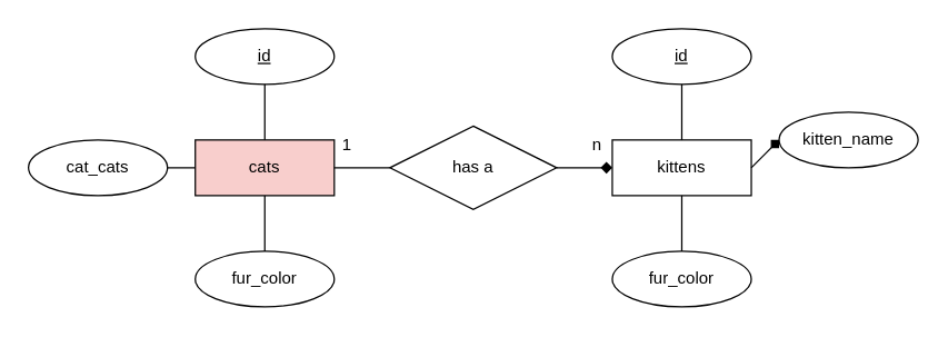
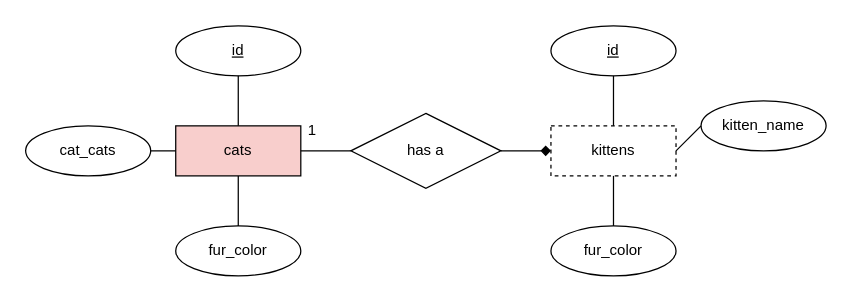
- <mxCell id="20" value="n" style="text;strokeColor=none;fillColor=none;spacingLeft=4;spacingRight=4;overflow=hidden;rotatable=0;points=[[0,0.5],[1,0.5]];portConstraint=eastwest;fontSize=12;" vertex="1" parent="1"><mxGeometry x="420" y="90" width="20" height="30" as="geometry" /></mxCell>
- <mxCell id="15" value="" style="endArrow=diamond;html=1;rounded=0;exitX=1;exitY=0.5;exitDx=0;exitDy=0;entryX=0;entryY=0.5;entryDx=0;entryDy=0;" edge="1" parent="1" source="9" target="10"><mxGeometry relative="1" as="geometry"><mxPoint x="500" y="110" as="sourcePoint" /><mxPoint x="500" y="70" as="targetPoint" /></mxGeometry></mxCell>
+ <mxCell id="15" value="" style="endArrow=none;html=1;rounded=0;exitX=1;exitY=0.5;exitDx=0;exitDy=0;entryX=0;entryY=0.5;entryDx=0;entryDy=0;" edge="1" parent="1" source="9" target="10"><mxGeometry relative="1" as="geometry"><mxPoint x="500" y="110" as="sourcePoint" /><mxPoint x="500" y="70" as="targetPoint" /></mxGeometry></mxCell>
- <mxCell id="9" value="kittens" style="whiteSpace=wrap;html=1;align=center;" vertex="1" parent="1"><mxGeometry x="440" y="100" width="100" height="40" as="geometry" /></mxCell>
+ <mxCell id="9" value="kittens" style="whiteSpace=wrap;html=1;align=center;dashed=1;" vertex="1" parent="1"><mxGeometry x="440" y="100" width="100" height="40" as="geometry" /></mxCell>
